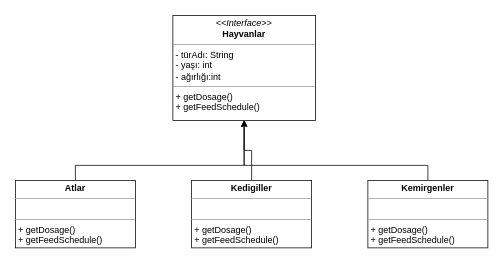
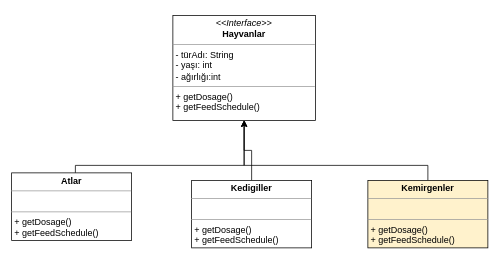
- <mxCell id="4" value="&lt;p style=&quot;margin: 0px ; margin-top: 4px ; text-align: center&quot;&gt;&lt;b&gt;Atlar&lt;/b&gt;&lt;/p&gt;&lt;hr size=&quot;1&quot;&gt;&lt;p style=&quot;margin: 0px ; margin-left: 4px&quot;&gt;&lt;br&gt;&lt;/p&gt;&lt;hr size=&quot;1&quot;&gt;&lt;p style=&quot;margin: 0px ; margin-left: 4px&quot;&gt;+ getDosage()&lt;br&gt;+ getFeedSchedule()&lt;br&gt;&lt;/p&gt;" style="verticalAlign=top;align=left;overflow=fill;fontSize=12;fontFamily=Helvetica;html=1;" vertex="1" parent="1"><mxGeometry x="20" y="240" width="160" height="90" as="geometry" /></mxCell>
+ <mxCell id="4" value="&lt;p style=&quot;margin: 0px ; margin-top: 4px ; text-align: center&quot;&gt;&lt;b&gt;Atlar&lt;/b&gt;&lt;/p&gt;&lt;hr size=&quot;1&quot;&gt;&lt;p style=&quot;margin: 0px ; margin-left: 4px&quot;&gt;&lt;br&gt;&lt;/p&gt;&lt;hr size=&quot;1&quot;&gt;&lt;p style=&quot;margin: 0px ; margin-left: 4px&quot;&gt;+ getDosage()&lt;br&gt;+ getFeedSchedule()&lt;br&gt;&lt;/p&gt;" style="verticalAlign=top;align=left;overflow=fill;fontSize=12;fontFamily=Helvetica;html=1;" vertex="1" parent="1"><mxGeometry x="15" y="230" width="160" height="90" as="geometry" /></mxCell>
- <mxCell id="8" value="&lt;p style=&quot;margin: 0px ; margin-top: 4px ; text-align: center&quot;&gt;&lt;b&gt;Kemirgenler&lt;/b&gt;&lt;/p&gt;&lt;hr size=&quot;1&quot;&gt;&lt;p style=&quot;margin: 0px ; margin-left: 4px&quot;&gt;&lt;br&gt;&lt;/p&gt;&lt;hr size=&quot;1&quot;&gt;&lt;p style=&quot;margin: 0px ; margin-left: 4px&quot;&gt;+ getDosage()&lt;br&gt;+ getFeedSchedule()&lt;br&gt;&lt;/p&gt;" style="verticalAlign=top;align=left;overflow=fill;fontSize=12;fontFamily=Helvetica;html=1;" vertex="1" parent="1"><mxGeometry x="490" y="240" width="160" height="90" as="geometry" /></mxCell>
+ <mxCell id="8" value="&lt;p style=&quot;margin: 0px ; margin-top: 4px ; text-align: center&quot;&gt;&lt;b&gt;Kemirgenler&lt;/b&gt;&lt;/p&gt;&lt;hr size=&quot;1&quot;&gt;&lt;p style=&quot;margin: 0px ; margin-left: 4px&quot;&gt;&lt;br&gt;&lt;/p&gt;&lt;hr size=&quot;1&quot;&gt;&lt;p style=&quot;margin: 0px ; margin-left: 4px&quot;&gt;+ getDosage()&lt;br&gt;+ getFeedSchedule()&lt;br&gt;&lt;/p&gt;" style="verticalAlign=top;align=left;overflow=fill;fontSize=12;fontFamily=Helvetica;html=1;fillColor=#fff2cc;" vertex="1" parent="1"><mxGeometry x="490" y="240" width="160" height="90" as="geometry" /></mxCell>
